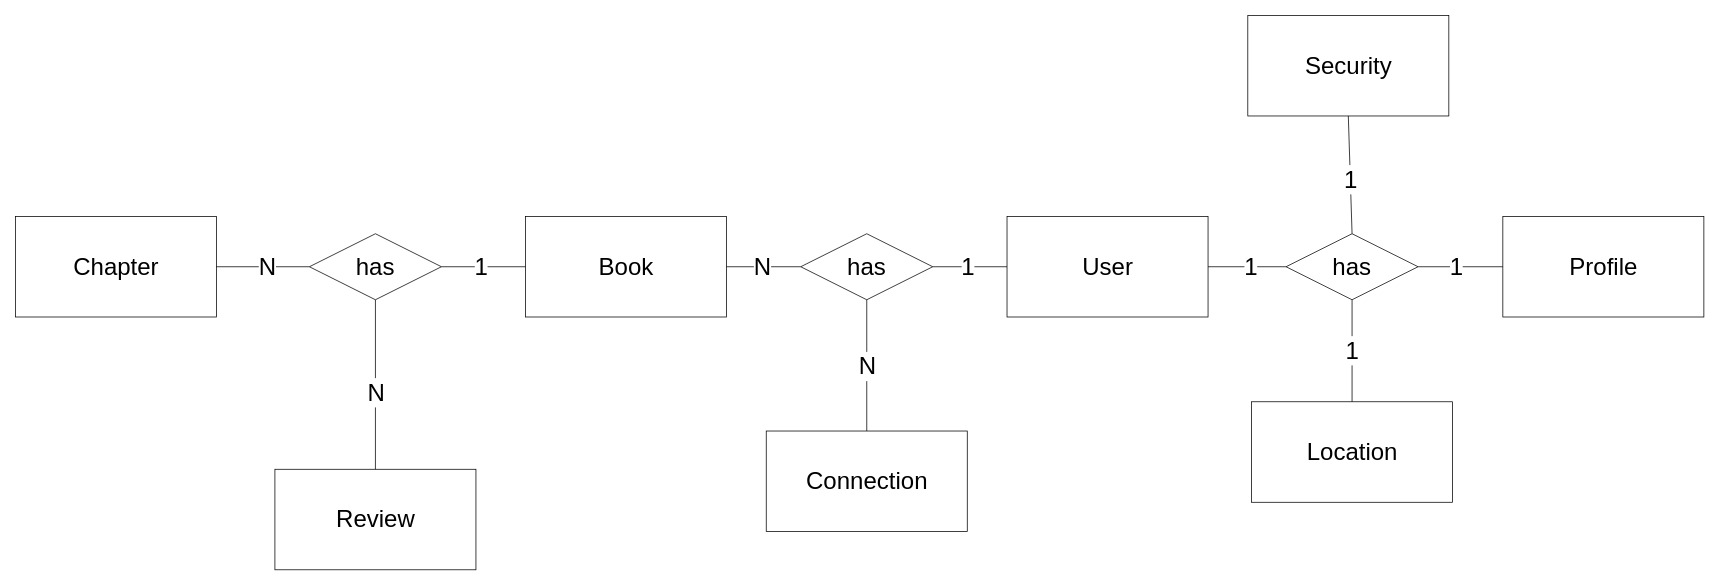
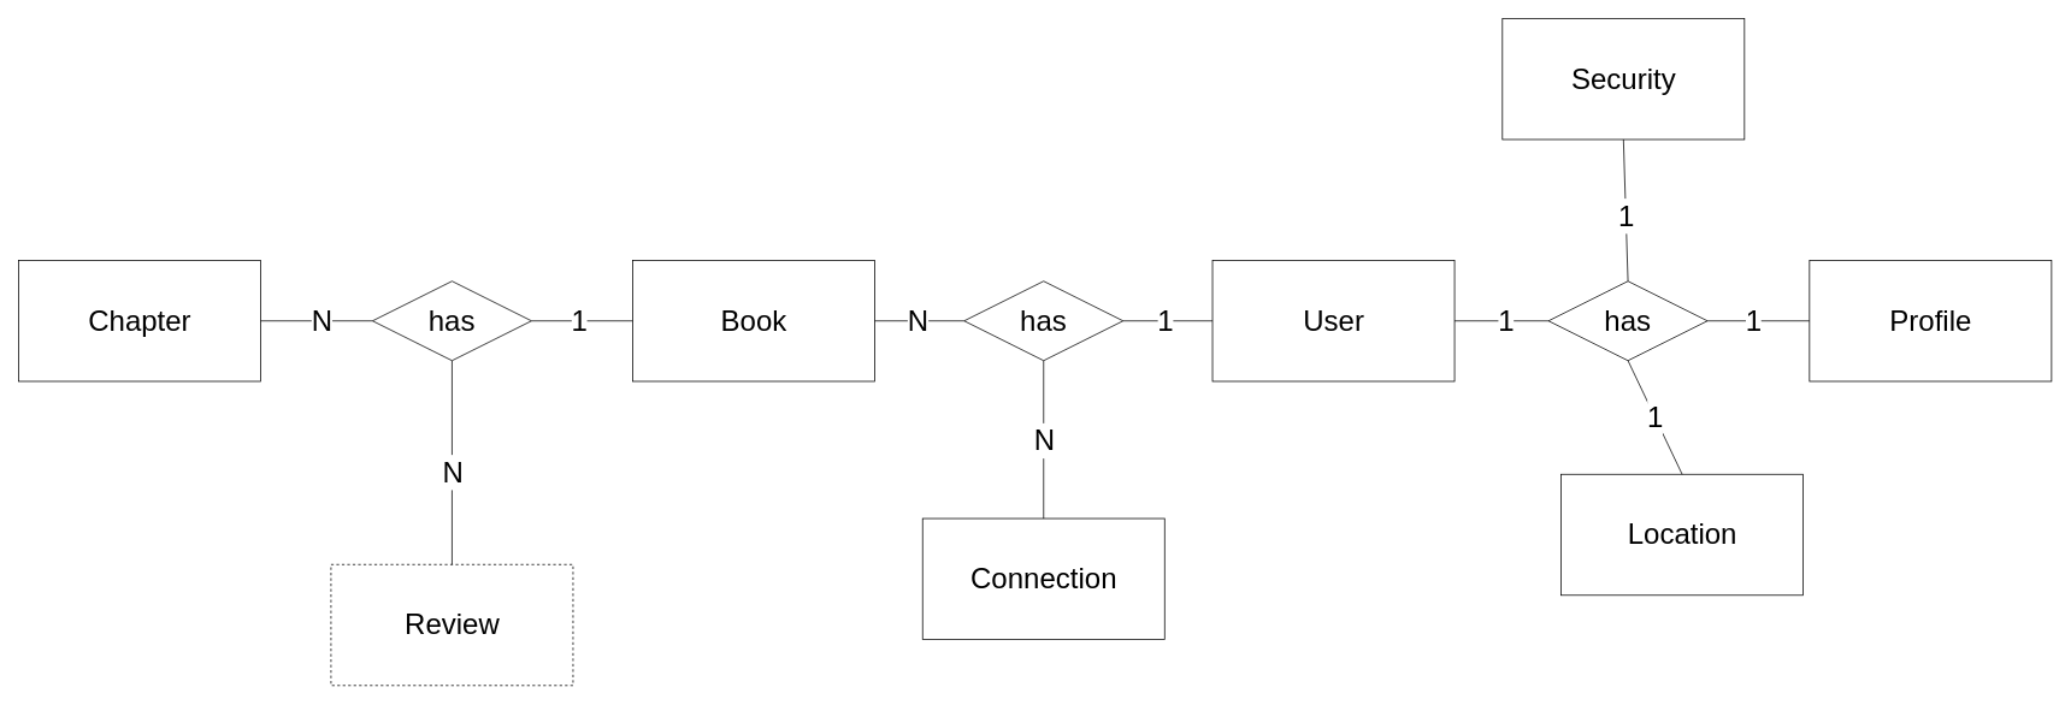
- <mxCell id="8" value="Location" style="html=1;dashed=0;whitespace=wrap;fontSize=32;" vertex="1" parent="1"><mxGeometry x="1668" y="535" width="268" height="134" as="geometry" /></mxCell>
+ <mxCell id="8" value="Location" style="html=1;dashed=0;whitespace=wrap;fontSize=32;" vertex="1" parent="1"><mxGeometry x="1728" y="525" width="268" height="134" as="geometry" /></mxCell>
- <mxCell id="3" value="Review" style="html=1;dashed=0;whitespace=wrap;fontSize=32;" vertex="1" parent="1"><mxGeometry x="366" y="625" width="268" height="134" as="geometry" /></mxCell>
+ <mxCell id="3" value="Review" style="html=1;dashed=1;whitespace=wrap;fontSize=32;" vertex="1" parent="1"><mxGeometry x="366" y="625" width="268" height="134" as="geometry" /></mxCell>
